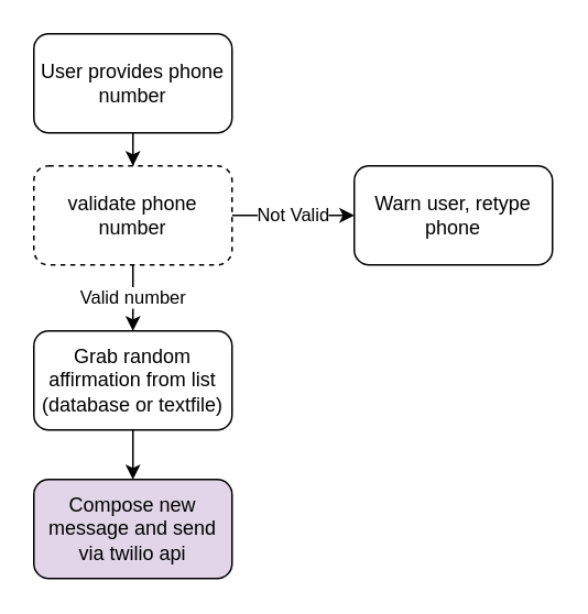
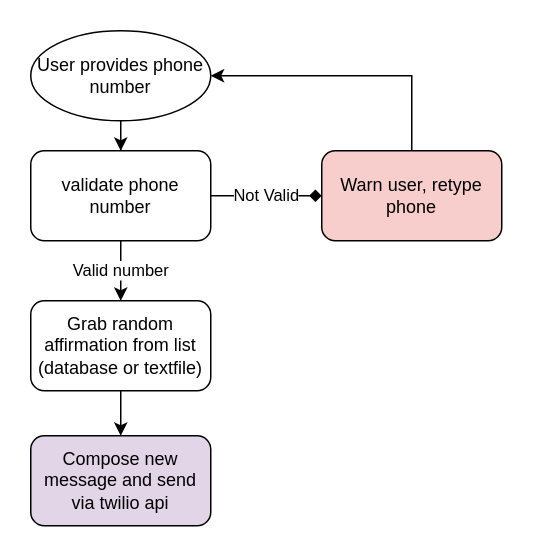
- <mxCell id="3" value="User provides phone number" style="rounded=1;whiteSpace=wrap;html=1;" parent="1" vertex="1"><mxGeometry x="20" y="20" width="120" height="60" as="geometry" /></mxCell>
+ <mxCell id="3" value="User provides phone number" style="ellipse;whiteSpace=wrap;html=1;" parent="1" vertex="1"><mxGeometry x="20" y="20" width="120" height="60" as="geometry" /></mxCell>
+ <mxCell id="7" style="edgeStyle=orthogonalEdgeStyle;rounded=0;orthogonalLoop=1;jettySize=auto;html=1;entryX=1;entryY=0.5;entryDx=0;entryDy=0;" parent="1" source="8" target="3" edge="1"><mxGeometry relative="1" as="geometry"><Array as="points"><mxPoint x="274" y="50" /></Array></mxGeometry></mxCell>
- <mxCell id="6" value="validate phone number" style="rounded=1;whiteSpace=wrap;html=1;dashed=1;" parent="1" vertex="1"><mxGeometry x="20" y="100" width="120" height="60" as="geometry" /></mxCell>
+ <mxCell id="6" value="validate phone number" style="rounded=1;whiteSpace=wrap;html=1;" parent="1" vertex="1"><mxGeometry x="20" y="100" width="120" height="60" as="geometry" /></mxCell>
- <mxCell id="4" value="Not Valid" style="edgeStyle=orthogonalEdgeStyle;rounded=0;orthogonalLoop=1;jettySize=auto;html=1;entryX=0;entryY=0.5;entryDx=0;entryDy=0;" parent="1" source="6" target="8" edge="1"><mxGeometry relative="1" as="geometry"><mxPoint x="210" y="130" as="targetPoint" /></mxGeometry></mxCell>
+ <mxCell id="4" value="Not Valid" style="edgeStyle=orthogonalEdgeStyle;rounded=0;orthogonalLoop=1;jettySize=auto;html=1;entryX=0;entryY=0.5;entryDx=0;entryDy=0;endArrow=diamond;" parent="1" source="6" target="8" edge="1"><mxGeometry relative="1" as="geometry"><mxPoint x="210" y="130" as="targetPoint" /></mxGeometry></mxCell>
- <mxCell id="8" value="Warn user, retype phone" style="rounded=1;whiteSpace=wrap;html=1;" parent="1" vertex="1"><mxGeometry x="214" y="100" width="120" height="60" as="geometry" /></mxCell>
+ <mxCell id="8" value="Warn user, retype phone" style="rounded=1;whiteSpace=wrap;html=1;fillColor=#f8cecc;" parent="1" vertex="1"><mxGeometry x="214" y="100" width="120" height="60" as="geometry" /></mxCell>
